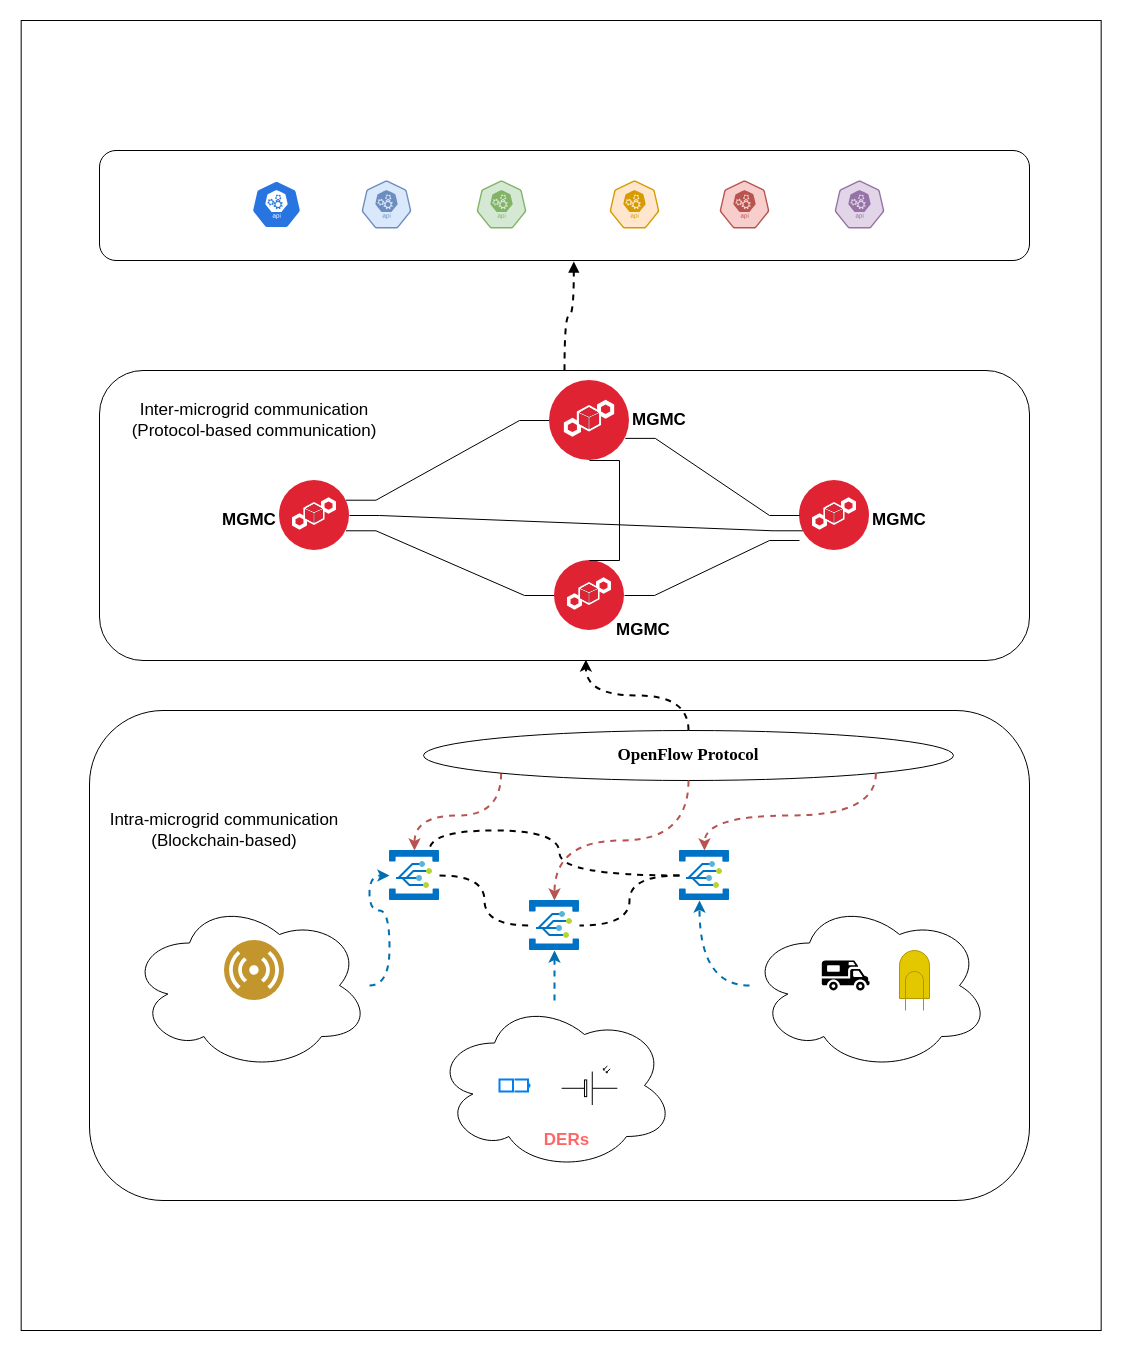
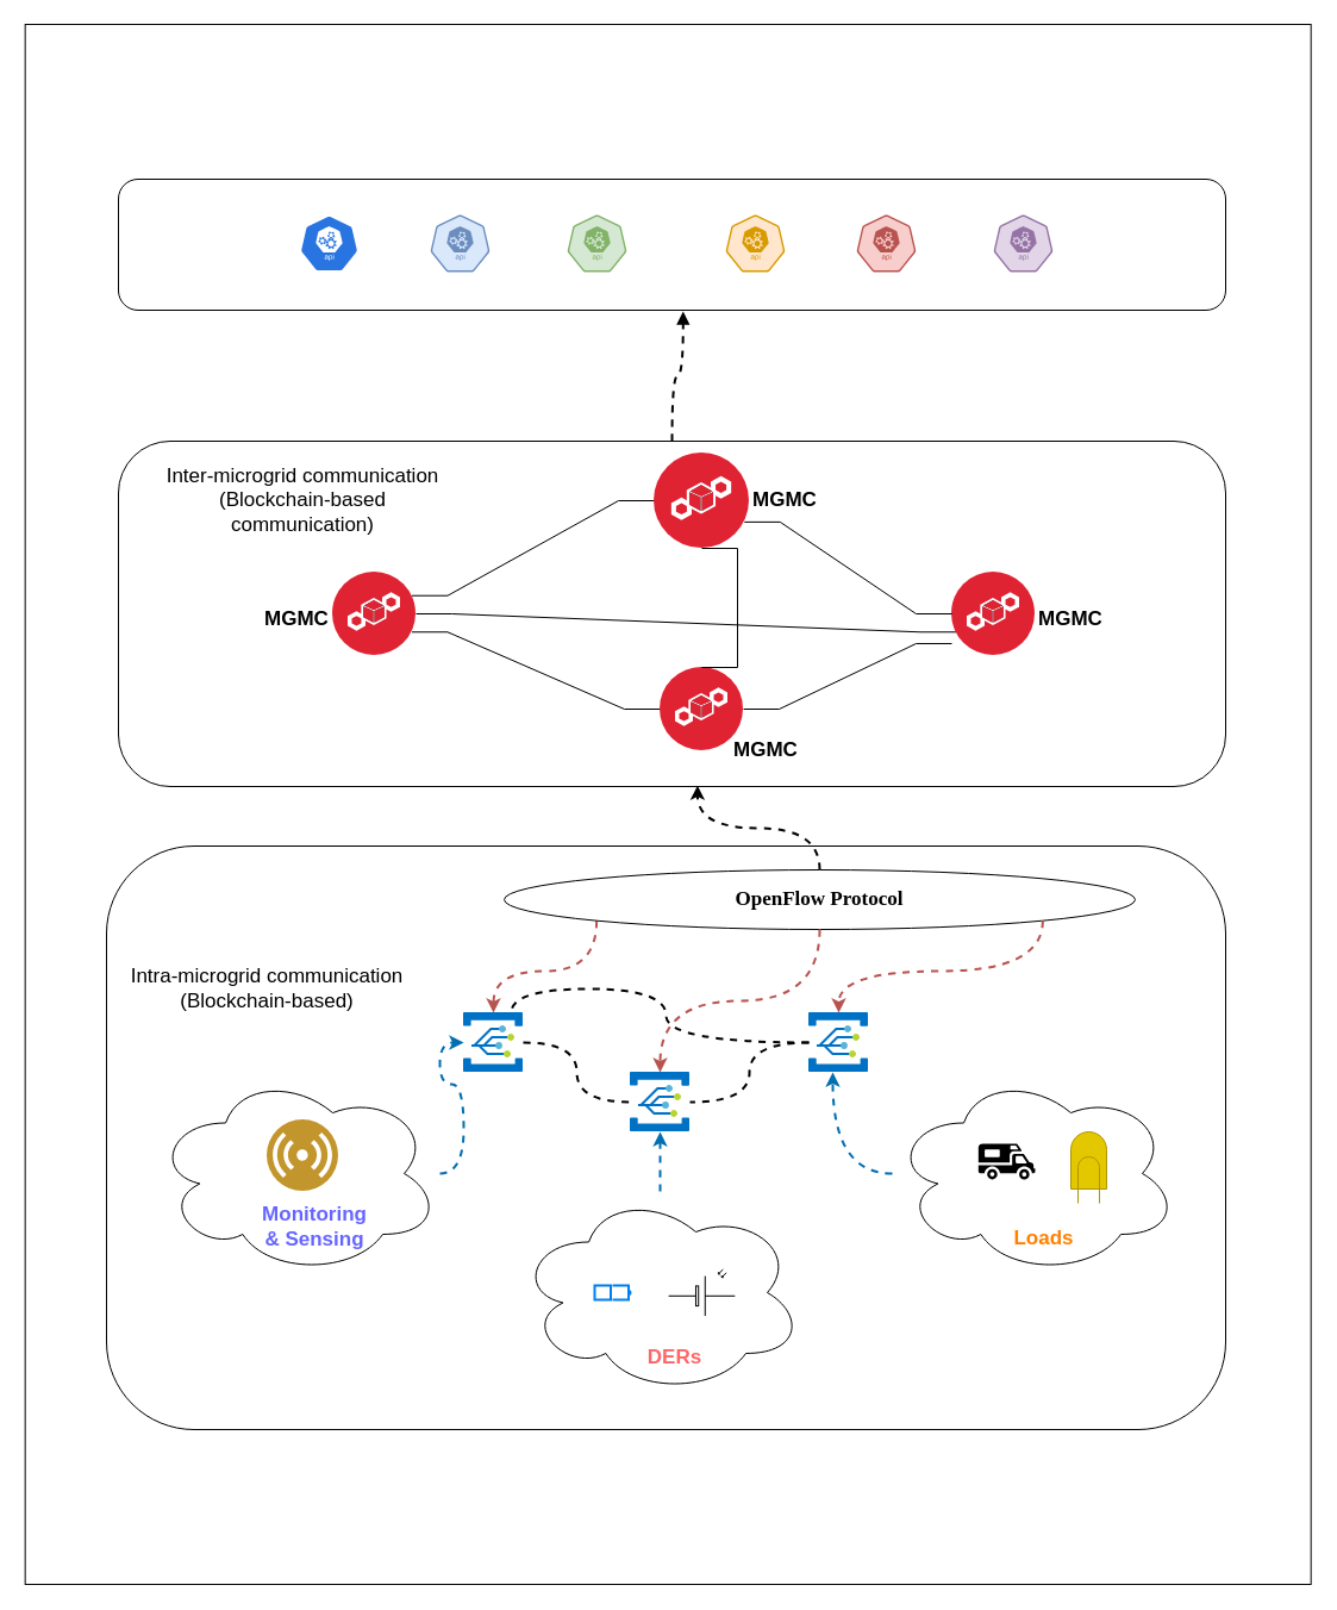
- <mxCell id="37" value="Inter-microgrid communication&lt;br&gt;(Protocol-based communication)" style="text;html=1;strokeColor=none;fillColor=none;align=center;verticalAlign=middle;whiteSpace=wrap;rounded=0;fontSize=17;fontStyle=0" parent="1" vertex="1"><mxGeometry x="129" y="380" width="250" height="80" as="geometry" /></mxCell>
+ <mxCell id="37" value="Inter-microgrid communication&lt;br&gt;(Blockchain-based communication)" style="text;html=1;strokeColor=none;fillColor=none;align=center;verticalAlign=middle;whiteSpace=wrap;rounded=0;fontSize=17;fontStyle=0" parent="1" vertex="1"><mxGeometry x="129" y="380" width="250" height="80" as="geometry" /></mxCell>
+ <mxCell id="48" value="Monitoring &amp;amp; Sensing" style="text;html=1;strokeColor=none;fillColor=none;align=center;verticalAlign=middle;whiteSpace=wrap;rounded=0;fontSize=17;fontColor=#6666FF;fontStyle=1" parent="1" vertex="1"><mxGeometry x="219" y="1020" width="90" height="20" as="geometry" /></mxCell>
+ <mxCell id="47" value="Loads" style="text;html=1;strokeColor=none;fillColor=none;align=center;verticalAlign=middle;whiteSpace=wrap;rounded=0;fontSize=17;fontColor=#FF8000;fontStyle=1" parent="1" vertex="1"><mxGeometry x="849" y="1030" width="55" height="20" as="geometry" /></mxCell>
